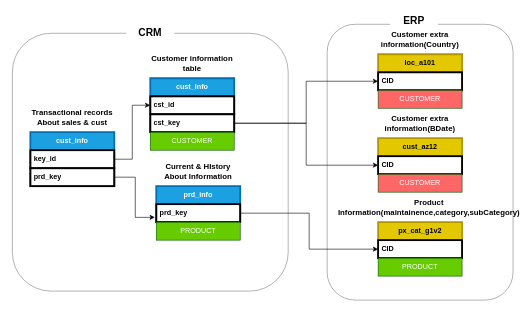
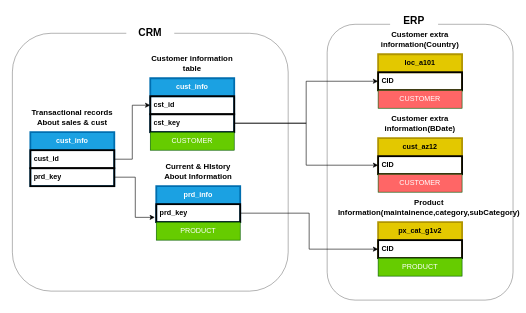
- <mxCell id="10" value="key_id" style="text;align=left;verticalAlign=middle;spacingLeft=4;spacingRight=4;overflow=hidden;points=[[0,0.5],[1,0.5]];portConstraint=eastwest;rotatable=0;whiteSpace=wrap;html=1;strokeColor=default;strokeWidth=3;fontStyle=1" parent="9" vertex="1"><mxGeometry y="30" width="140" height="30" as="geometry" /></mxCell>
+ <mxCell id="10" value="cust_id" style="text;align=left;verticalAlign=middle;spacingLeft=4;spacingRight=4;overflow=hidden;points=[[0,0.5],[1,0.5]];portConstraint=eastwest;rotatable=0;whiteSpace=wrap;html=1;strokeColor=default;strokeWidth=3;fontStyle=1" parent="9" vertex="1"><mxGeometry y="30" width="140" height="30" as="geometry" /></mxCell>
